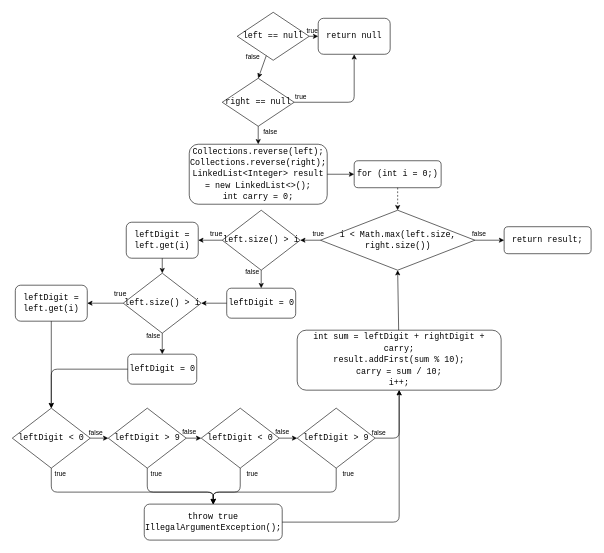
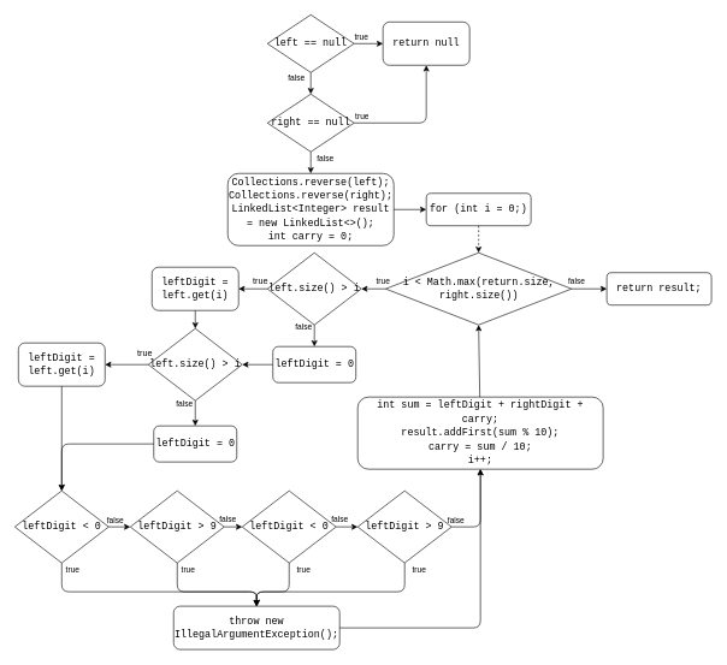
- <mxCell id="7" value="&lt;font face=&quot;Consolas, Courier New, monospace&quot;&gt;&lt;span style=&quot;font-size: 14px;&quot;&gt;left == null&lt;br&gt;&lt;/span&gt;&lt;/font&gt;" style="rhombus;whiteSpace=wrap;html=1;labelBackgroundColor=none;strokeColor=#000000;fontColor=#000000;fillColor=none;" parent="1" vertex="1"><mxGeometry x="395" y="20" width="120" height="80" as="geometry" /></mxCell>
+ <mxCell id="7" value="&lt;font face=&quot;Consolas, Courier New, monospace&quot;&gt;&lt;span style=&quot;font-size: 14px;&quot;&gt;left == null&lt;br&gt;&lt;/span&gt;&lt;/font&gt;" style="rhombus;whiteSpace=wrap;html=1;labelBackgroundColor=none;strokeColor=#000000;fontColor=#000000;fillColor=none;" parent="1" vertex="1"><mxGeometry x="370" y="20" width="120" height="80" as="geometry" /></mxCell>
- <mxCell id="12" value="&lt;div style=&quot;font-family: Consolas, &amp;quot;Courier New&amp;quot;, monospace; font-size: 14px; line-height: 19px;&quot;&gt;i &amp;lt; Math.max(left.size, right.size())&lt;/div&gt;" style="rhombus;whiteSpace=wrap;html=1;labelBackgroundColor=none;strokeColor=#000000;fontColor=#000000;fillColor=none;" parent="1" vertex="1"><mxGeometry x="533.75" y="350" width="257.5" height="100" as="geometry" /></mxCell>
+ <mxCell id="12" value="&lt;div style=&quot;font-family: Consolas, &amp;quot;Courier New&amp;quot;, monospace; font-size: 14px; line-height: 19px;&quot;&gt;i &amp;lt; Math.max(return.size, right.size())&lt;/div&gt;" style="rhombus;whiteSpace=wrap;html=1;labelBackgroundColor=none;strokeColor=#000000;fontColor=#000000;fillColor=none;" parent="1" vertex="1"><mxGeometry x="533.75" y="350" width="257.5" height="100" as="geometry" /></mxCell>
- <mxCell id="9" value="&lt;div style=&quot;font-family: Consolas, &amp;quot;Courier New&amp;quot;, monospace; font-size: 14px; line-height: 19px;&quot;&gt;&lt;div style=&quot;line-height: 19px;&quot;&gt;throw true IllegalArgumentException();&lt;/div&gt;&lt;/div&gt;" style="rounded=1;whiteSpace=wrap;html=1;labelBackgroundColor=none;strokeColor=#000000;fontColor=#000000;fillColor=none;labelBorderColor=none;" parent="1" vertex="1"><mxGeometry y="840" width="230" height="60" as="geometry" x="240" /></mxCell>
+ <mxCell id="9" value="&lt;div style=&quot;font-family: Consolas, &amp;quot;Courier New&amp;quot;, monospace; font-size: 14px; line-height: 19px;&quot;&gt;&lt;div style=&quot;line-height: 19px;&quot;&gt;throw new IllegalArgumentException();&lt;/div&gt;&lt;/div&gt;" style="rounded=1;whiteSpace=wrap;html=1;labelBackgroundColor=none;strokeColor=#000000;fontColor=#000000;fillColor=none;labelBorderColor=none;" parent="1" vertex="1"><mxGeometry y="840" width="230" height="60" as="geometry" x="240" /></mxCell>
